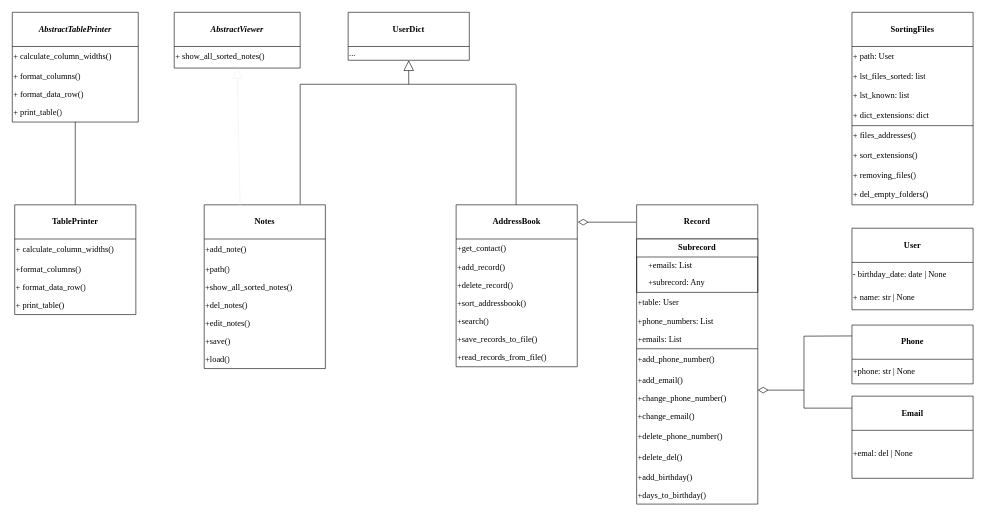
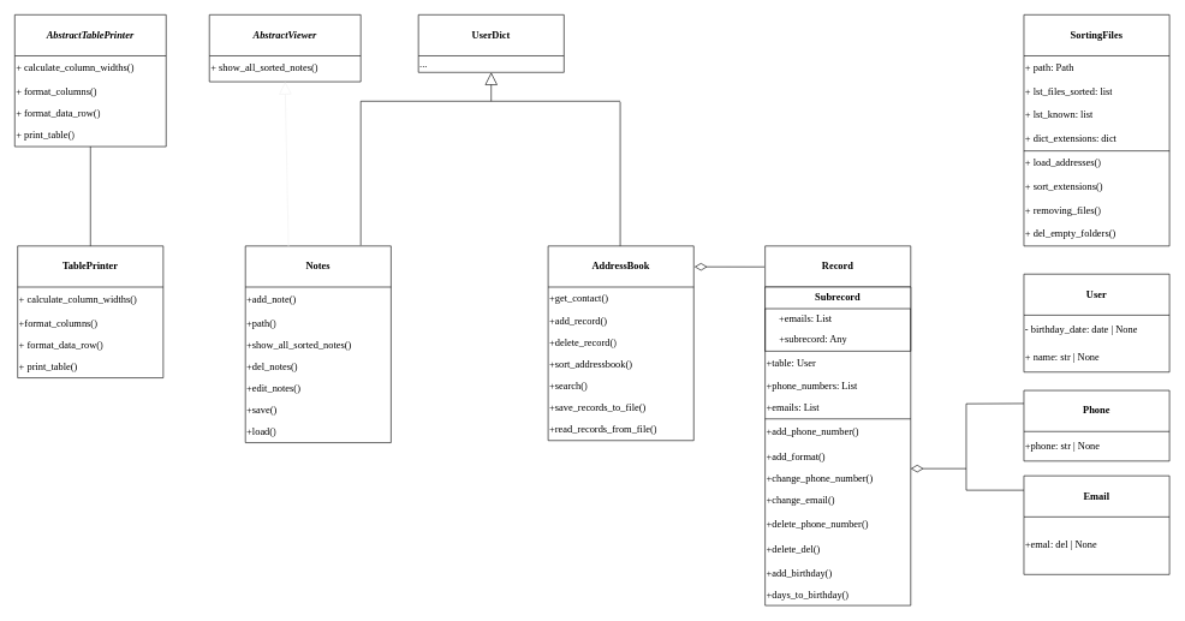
- <mxCell id="42" value="+ path: User" style="text;strokeColor=none;fillColor=none;html=1;whiteSpace=wrap;verticalAlign=middle;overflow=hidden;fontFamily=Times New Roman;fontSize=14;" parent="41" vertex="1"><mxGeometry y="57" width="202" height="33" as="geometry" /></mxCell>
+ <mxCell id="42" value="+ path: Path" style="text;strokeColor=none;fillColor=none;html=1;whiteSpace=wrap;verticalAlign=middle;overflow=hidden;fontFamily=Times New Roman;fontSize=14;" parent="41" vertex="1"><mxGeometry y="57" width="202" height="33" as="geometry" /></mxCell>
- <mxCell id="46" value="+ files_addresses()" style="text;strokeColor=none;fillColor=none;html=1;whiteSpace=wrap;verticalAlign=middle;overflow=hidden;fontFamily=Times New Roman;fontSize=14;" parent="41" vertex="1"><mxGeometry y="189" width="202" height="33" as="geometry" /></mxCell>
+ <mxCell id="46" value="+ load_addresses()" style="text;strokeColor=none;fillColor=none;html=1;whiteSpace=wrap;verticalAlign=middle;overflow=hidden;fontFamily=Times New Roman;fontSize=14;" parent="41" vertex="1"><mxGeometry y="189" width="202" height="33" as="geometry" /></mxCell>
- <mxCell id="10" value="+add_email()" style="text;strokeColor=none;fillColor=none;html=1;whiteSpace=wrap;verticalAlign=middle;overflow=hidden;fontFamily=Times New Roman;fontSize=14;" parent="2" vertex="1"><mxGeometry y="276" width="202" height="33" as="geometry" /></mxCell>
+ <mxCell id="10" value="+add_format()" style="text;strokeColor=none;fillColor=none;html=1;whiteSpace=wrap;verticalAlign=middle;overflow=hidden;fontFamily=Times New Roman;fontSize=14;" parent="2" vertex="1"><mxGeometry y="276" width="202" height="33" as="geometry" /></mxCell>
